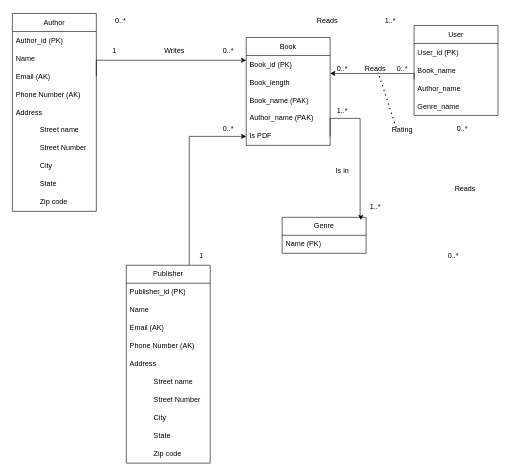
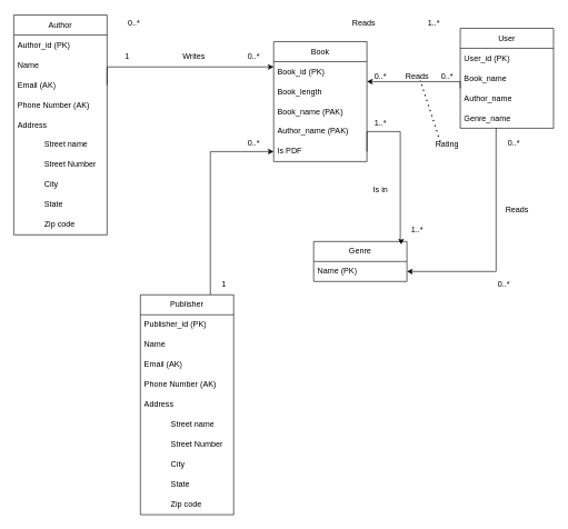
+ <mxCell id="52" style="edgeStyle=orthogonalEdgeStyle;rounded=0;orthogonalLoop=1;jettySize=auto;html=1;exitX=0.384;exitY=0.983;exitDx=0;exitDy=0;entryX=1;entryY=0.5;entryDx=0;entryDy=0;exitPerimeter=0;" parent="1" source="38" target="21" edge="1"><mxGeometry relative="1" as="geometry"><Array as="points"><mxPoint x="744" y="407" /></Array></mxGeometry></mxCell>
